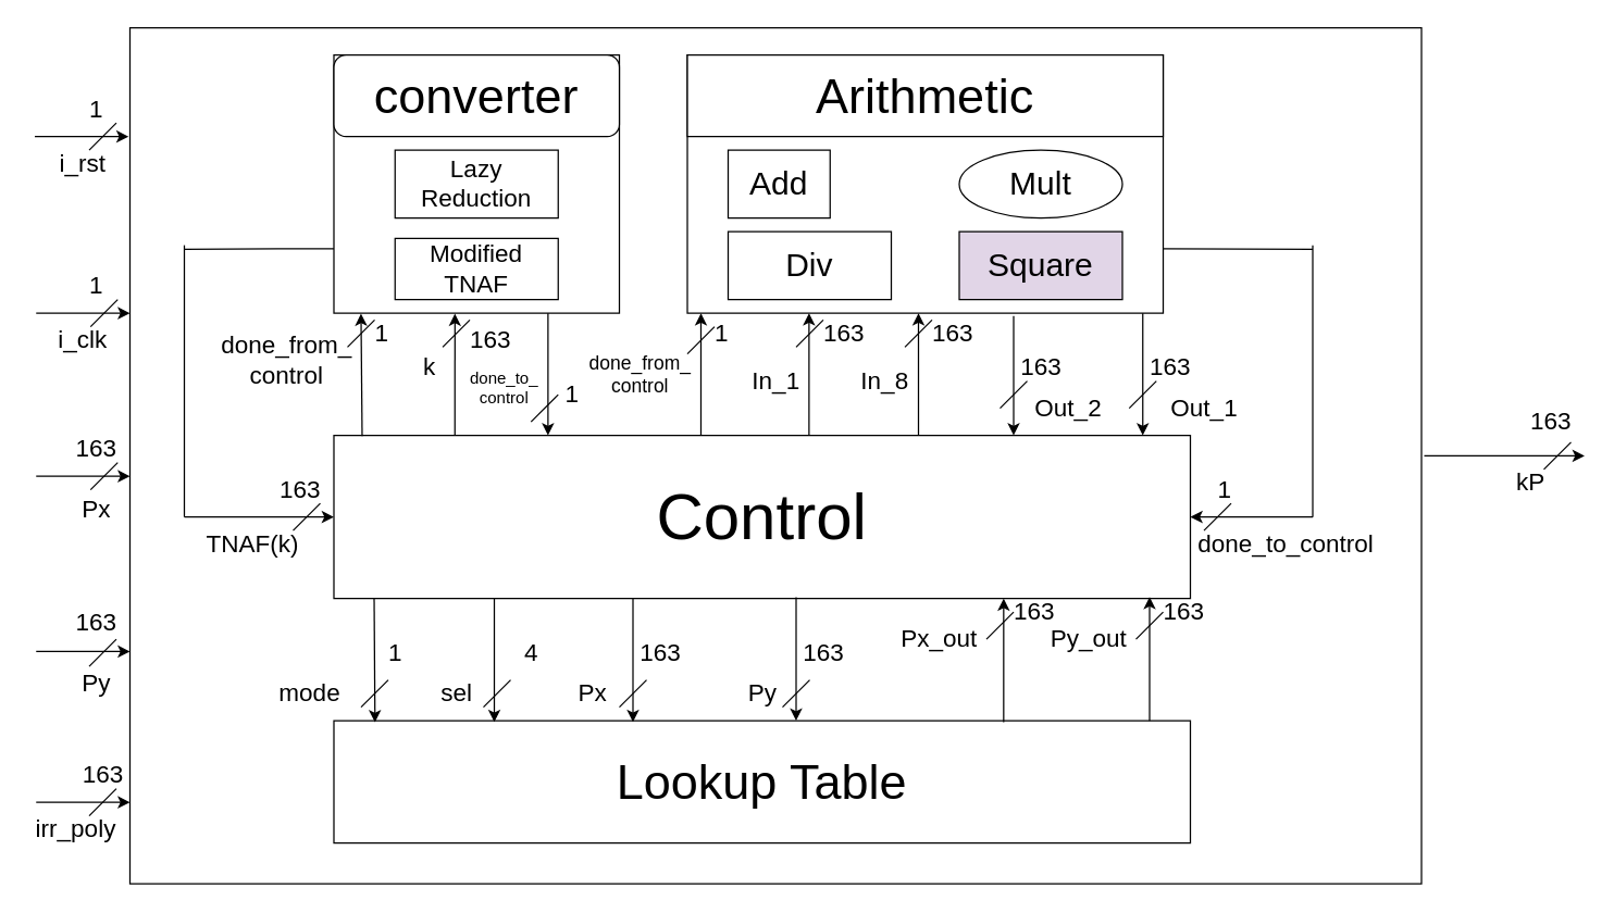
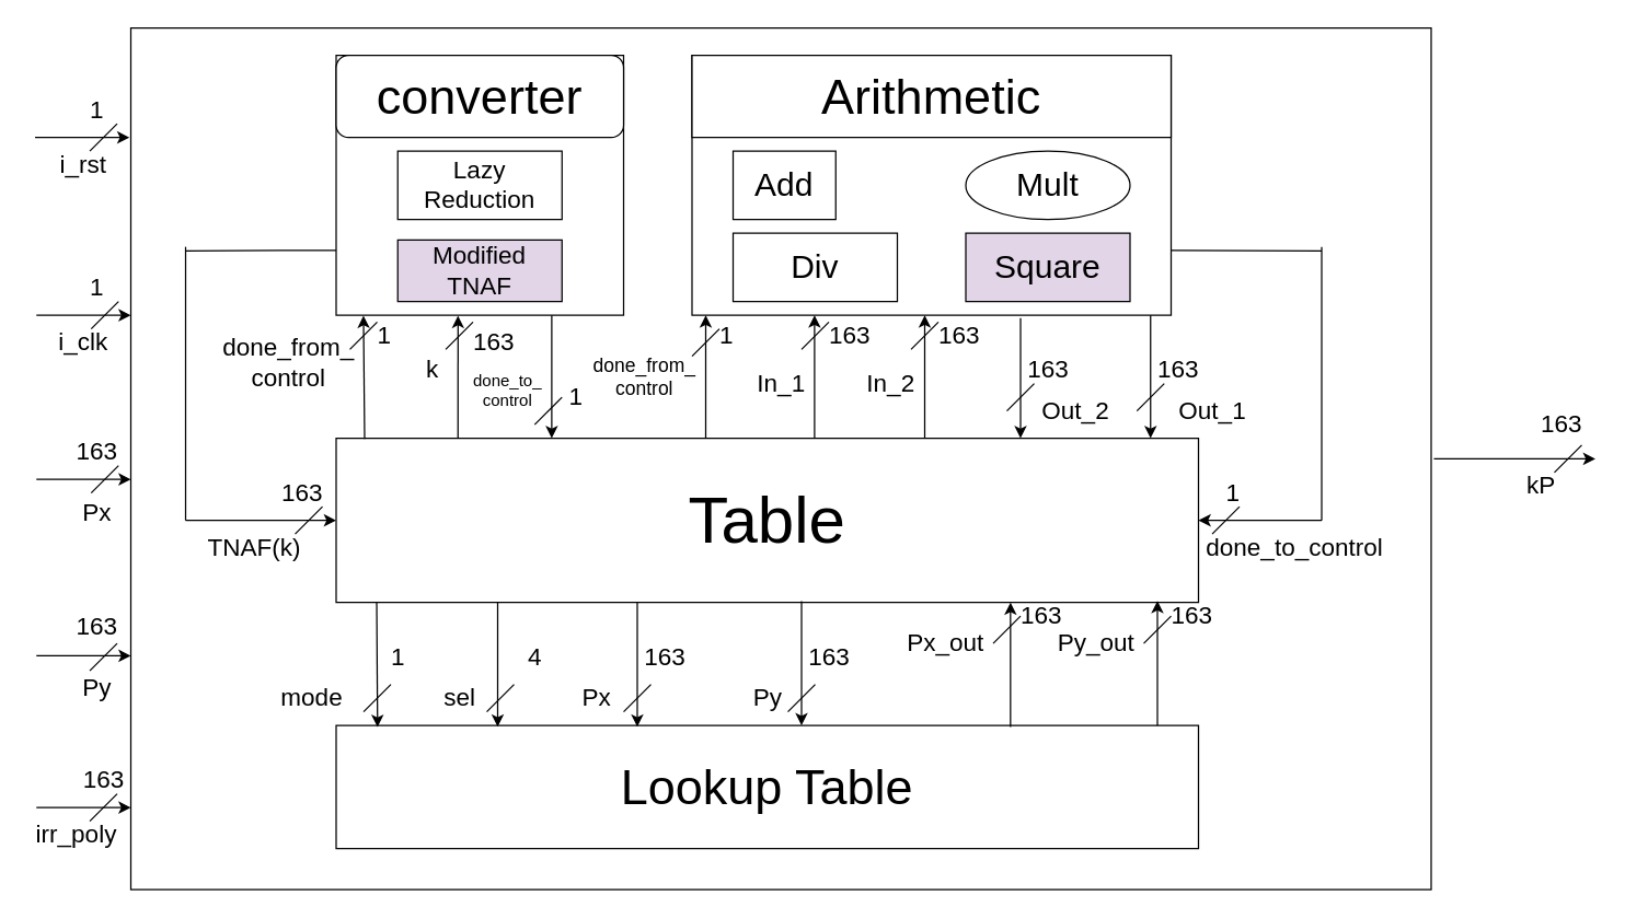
- <mxCell id="64" value="&lt;font style=&quot;font-size: 18px&quot;&gt;Modified TNAF&lt;/font&gt;" style="rounded=0;whiteSpace=wrap;html=1;" vertex="1" parent="1"><mxGeometry x="290" y="175" width="120" height="45" as="geometry" /></mxCell>
+ <mxCell id="64" value="&lt;font style=&quot;font-size: 18px&quot;&gt;Modified TNAF&lt;/font&gt;" style="rounded=0;whiteSpace=wrap;html=1;fillColor=#e1d5e7;" vertex="1" parent="1"><mxGeometry x="290" y="175" width="120" height="45" as="geometry" /></mxCell>
- <mxCell id="58" value="&lt;font style=&quot;font-size: 18px&quot;&gt;In_8&lt;/font&gt;" style="text;html=1;align=center;verticalAlign=middle;resizable=0;points=[];autosize=1;" vertex="1" parent="1"><mxGeometry x="625" y="270" width="50" height="20" as="geometry" /></mxCell>
+ <mxCell id="58" value="&lt;font style=&quot;font-size: 18px&quot;&gt;In_2&lt;/font&gt;" style="text;html=1;align=center;verticalAlign=middle;resizable=0;points=[];autosize=1;" vertex="1" parent="1"><mxGeometry x="625" y="270" width="50" height="20" as="geometry" /></mxCell>
- <mxCell id="10" value="&lt;font style=&quot;font-size: 48px&quot;&gt;Control&lt;/font&gt;" style="rounded=0;whiteSpace=wrap;html=1;" vertex="1" parent="1"><mxGeometry x="245" y="320" width="630" height="120" as="geometry" /></mxCell>
+ <mxCell id="10" value="&lt;font style=&quot;font-size: 48px&quot;&gt;Table&lt;/font&gt;" style="rounded=0;whiteSpace=wrap;html=1;" vertex="1" parent="1"><mxGeometry x="245" y="320" width="630" height="120" as="geometry" /></mxCell>
